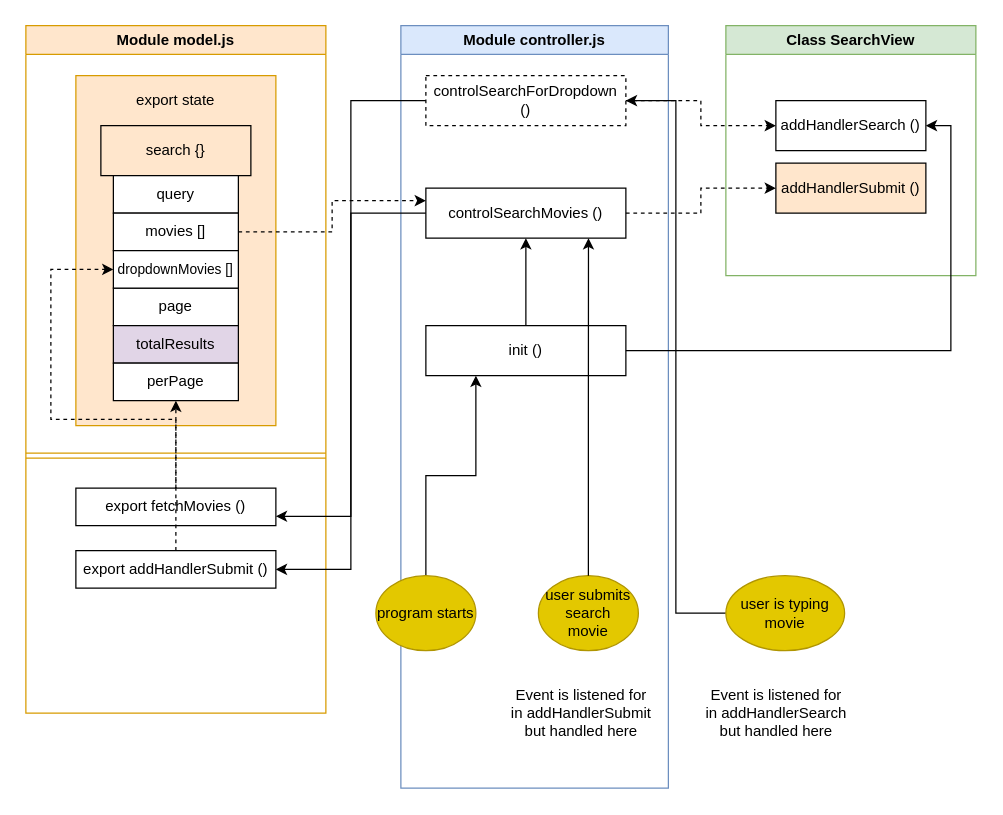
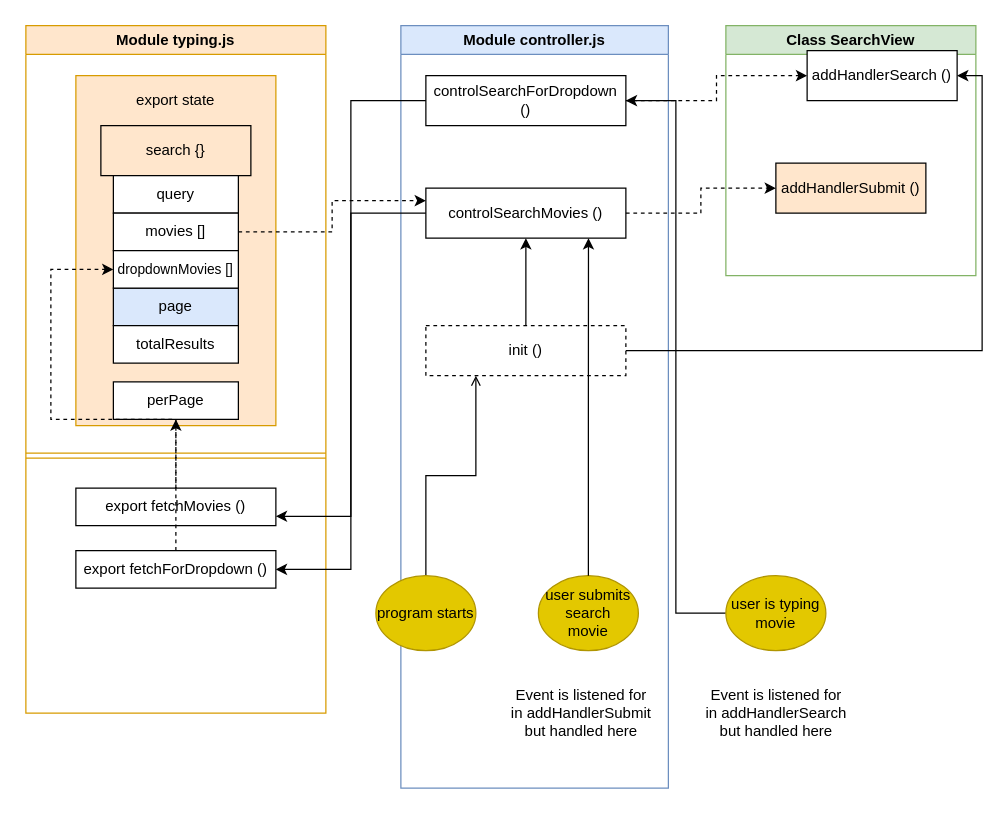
- <mxCell id="2" value="Module model.js" style="swimlane;whiteSpace=wrap;html=1;fillColor=#ffe6cc;strokeColor=#d79b00;" parent="1" vertex="1"><mxGeometry x="20" y="20" width="240" height="550" as="geometry"><mxRectangle x="60" y="240" width="130" height="30" as="alternateBounds" /></mxGeometry></mxCell>
+ <mxCell id="2" value="Module typing.js" style="swimlane;whiteSpace=wrap;html=1;fillColor=#ffe6cc;strokeColor=#d79b00;" parent="1" vertex="1"><mxGeometry x="20" y="20" width="240" height="550" as="geometry"><mxRectangle x="60" y="240" width="130" height="30" as="alternateBounds" /></mxGeometry></mxCell>
- <mxCell id="20" value="controlSearchForDropdown ()" style="rounded=0;whiteSpace=wrap;html=1;dashed=1;" parent="17" vertex="1"><mxGeometry x="20" y="40" width="160" height="40" as="geometry" /></mxCell>
+ <mxCell id="20" value="controlSearchForDropdown ()" style="rounded=0;whiteSpace=wrap;html=1;" parent="17" vertex="1"><mxGeometry x="20" y="40" width="160" height="40" as="geometry" /></mxCell>
- <mxCell id="28" value="addHandlerSearch ()" style="rounded=0;whiteSpace=wrap;html=1;" parent="27" vertex="1"><mxGeometry x="40" y="60" width="120" height="40" as="geometry" /></mxCell>
+ <mxCell id="28" value="addHandlerSearch ()" style="rounded=0;whiteSpace=wrap;html=1;" parent="27" vertex="1"><mxGeometry x="65" y="20" width="120" height="40" as="geometry" /></mxCell>
- <mxCell id="7" value="page" style="rounded=0;whiteSpace=wrap;html=1;" parent="2" vertex="1"><mxGeometry x="70" y="210" width="100" height="30" as="geometry" /></mxCell>
+ <mxCell id="7" value="page" style="rounded=0;whiteSpace=wrap;html=1;fillColor=#dae8fc;" parent="2" vertex="1"><mxGeometry x="70" y="210" width="100" height="30" as="geometry" /></mxCell>
- <mxCell id="8" value="totalResults" style="rounded=0;whiteSpace=wrap;html=1;fillColor=#e1d5e7;" parent="2" vertex="1"><mxGeometry x="70" y="240" width="100" height="30" as="geometry" /></mxCell>
+ <mxCell id="8" value="totalResults" style="rounded=0;whiteSpace=wrap;html=1;" parent="2" vertex="1"><mxGeometry x="70" y="240" width="100" height="30" as="geometry" /></mxCell>
- <mxCell id="19" value="init ()" style="rounded=0;whiteSpace=wrap;html=1;" parent="17" vertex="1"><mxGeometry x="20" y="240" width="160" height="40" as="geometry" /></mxCell>
+ <mxCell id="19" value="init ()" style="rounded=0;whiteSpace=wrap;html=1;dashed=1;" parent="17" vertex="1"><mxGeometry x="20" y="240" width="160" height="40" as="geometry" /></mxCell>
- <mxCell id="10" value="perPage" style="rounded=0;whiteSpace=wrap;html=1;" parent="2" vertex="1"><mxGeometry x="70" y="270" width="100" height="30" as="geometry" /></mxCell>
+ <mxCell id="10" value="perPage" style="rounded=0;whiteSpace=wrap;html=1;" parent="2" vertex="1"><mxGeometry x="70" y="285" width="100" height="30" as="geometry" /></mxCell>
- <mxCell id="24" style="edgeStyle=orthogonalEdgeStyle;rounded=0;orthogonalLoop=1;jettySize=auto;html=1;entryX=0.25;entryY=1;entryDx=0;entryDy=0;" parent="1" source="25" target="19" edge="1"><mxGeometry relative="1" as="geometry" /></mxCell>
+ <mxCell id="24" style="edgeStyle=orthogonalEdgeStyle;rounded=0;orthogonalLoop=1;jettySize=auto;html=1;entryX=0.25;entryY=1;entryDx=0;entryDy=0;endArrow=open;" parent="1" source="25" target="19" edge="1"><mxGeometry relative="1" as="geometry" /></mxCell>
- <mxCell id="15" value="export addHandlerSubmit ()" style="rounded=0;whiteSpace=wrap;html=1;" parent="2" vertex="1"><mxGeometry x="40" y="420" width="160" height="30" as="geometry" /></mxCell>
+ <mxCell id="15" value="export fetchForDropdown ()" style="rounded=0;whiteSpace=wrap;html=1;" parent="2" vertex="1"><mxGeometry x="40" y="420" width="160" height="30" as="geometry" /></mxCell>
- <mxCell id="36" value="user is typing&lt;div&gt;movie&lt;/div&gt;" style="ellipse;whiteSpace=wrap;html=1;fillColor=#e3c800;strokeColor=#B09500;fontColor=#000000;" parent="1" vertex="1"><mxGeometry x="580" y="460" width="95" height="60" as="geometry" /></mxCell>
+ <mxCell id="36" value="user is typing&lt;div&gt;movie&lt;/div&gt;" style="ellipse;whiteSpace=wrap;html=1;fillColor=#e3c800;strokeColor=#B09500;fontColor=#000000;" parent="1" vertex="1"><mxGeometry x="580" y="460" width="80" height="60" as="geometry" /></mxCell>
